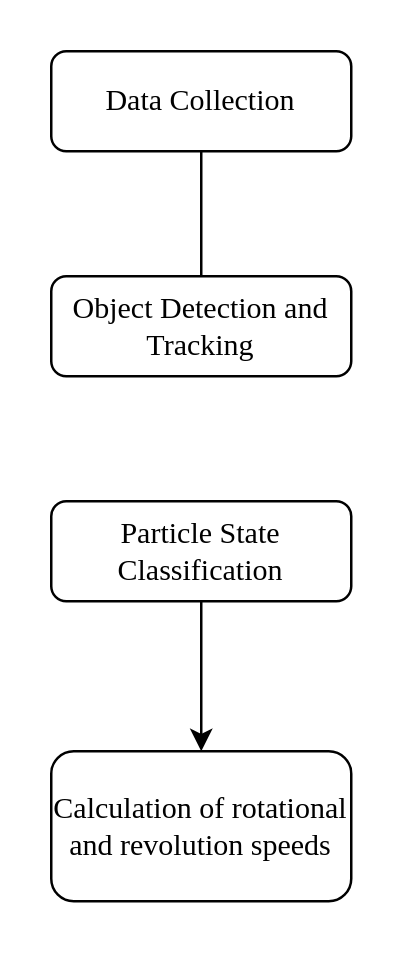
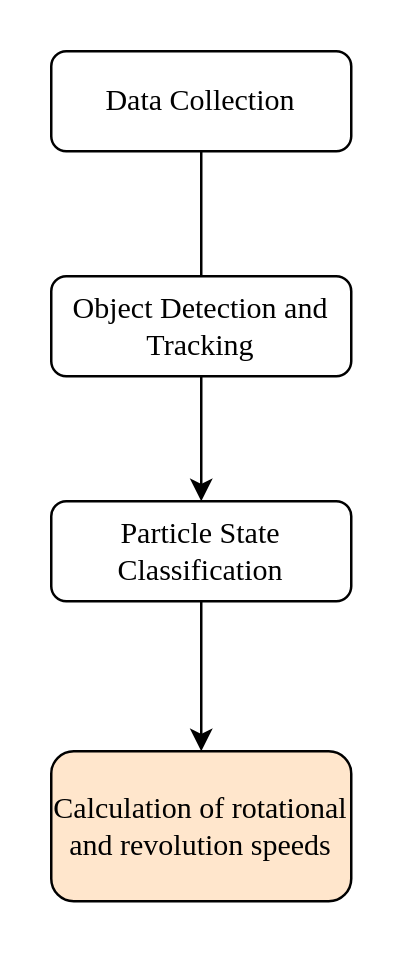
+ <mxCell id="4" style="edgeStyle=orthogonalEdgeStyle;rounded=0;orthogonalLoop=1;jettySize=auto;html=1;exitX=0.5;exitY=1;exitDx=0;exitDy=0;fontFamily=Times New Roman;" edge="1" parent="1" source="5" target="3"><mxGeometry relative="1" as="geometry" /></mxCell>
- <mxCell id="8" value="Calculation of rotational and revolution speeds" style="rounded=1;whiteSpace=wrap;html=1;fontFamily=Times New Roman;" vertex="1" parent="1"><mxGeometry x="20" y="300" width="120" height="60" as="geometry" /></mxCell>
+ <mxCell id="8" value="Calculation of rotational and revolution speeds" style="rounded=1;whiteSpace=wrap;html=1;fontFamily=Times New Roman;fillColor=#ffe6cc;" vertex="1" parent="1"><mxGeometry x="20" y="300" width="120" height="60" as="geometry" /></mxCell>
